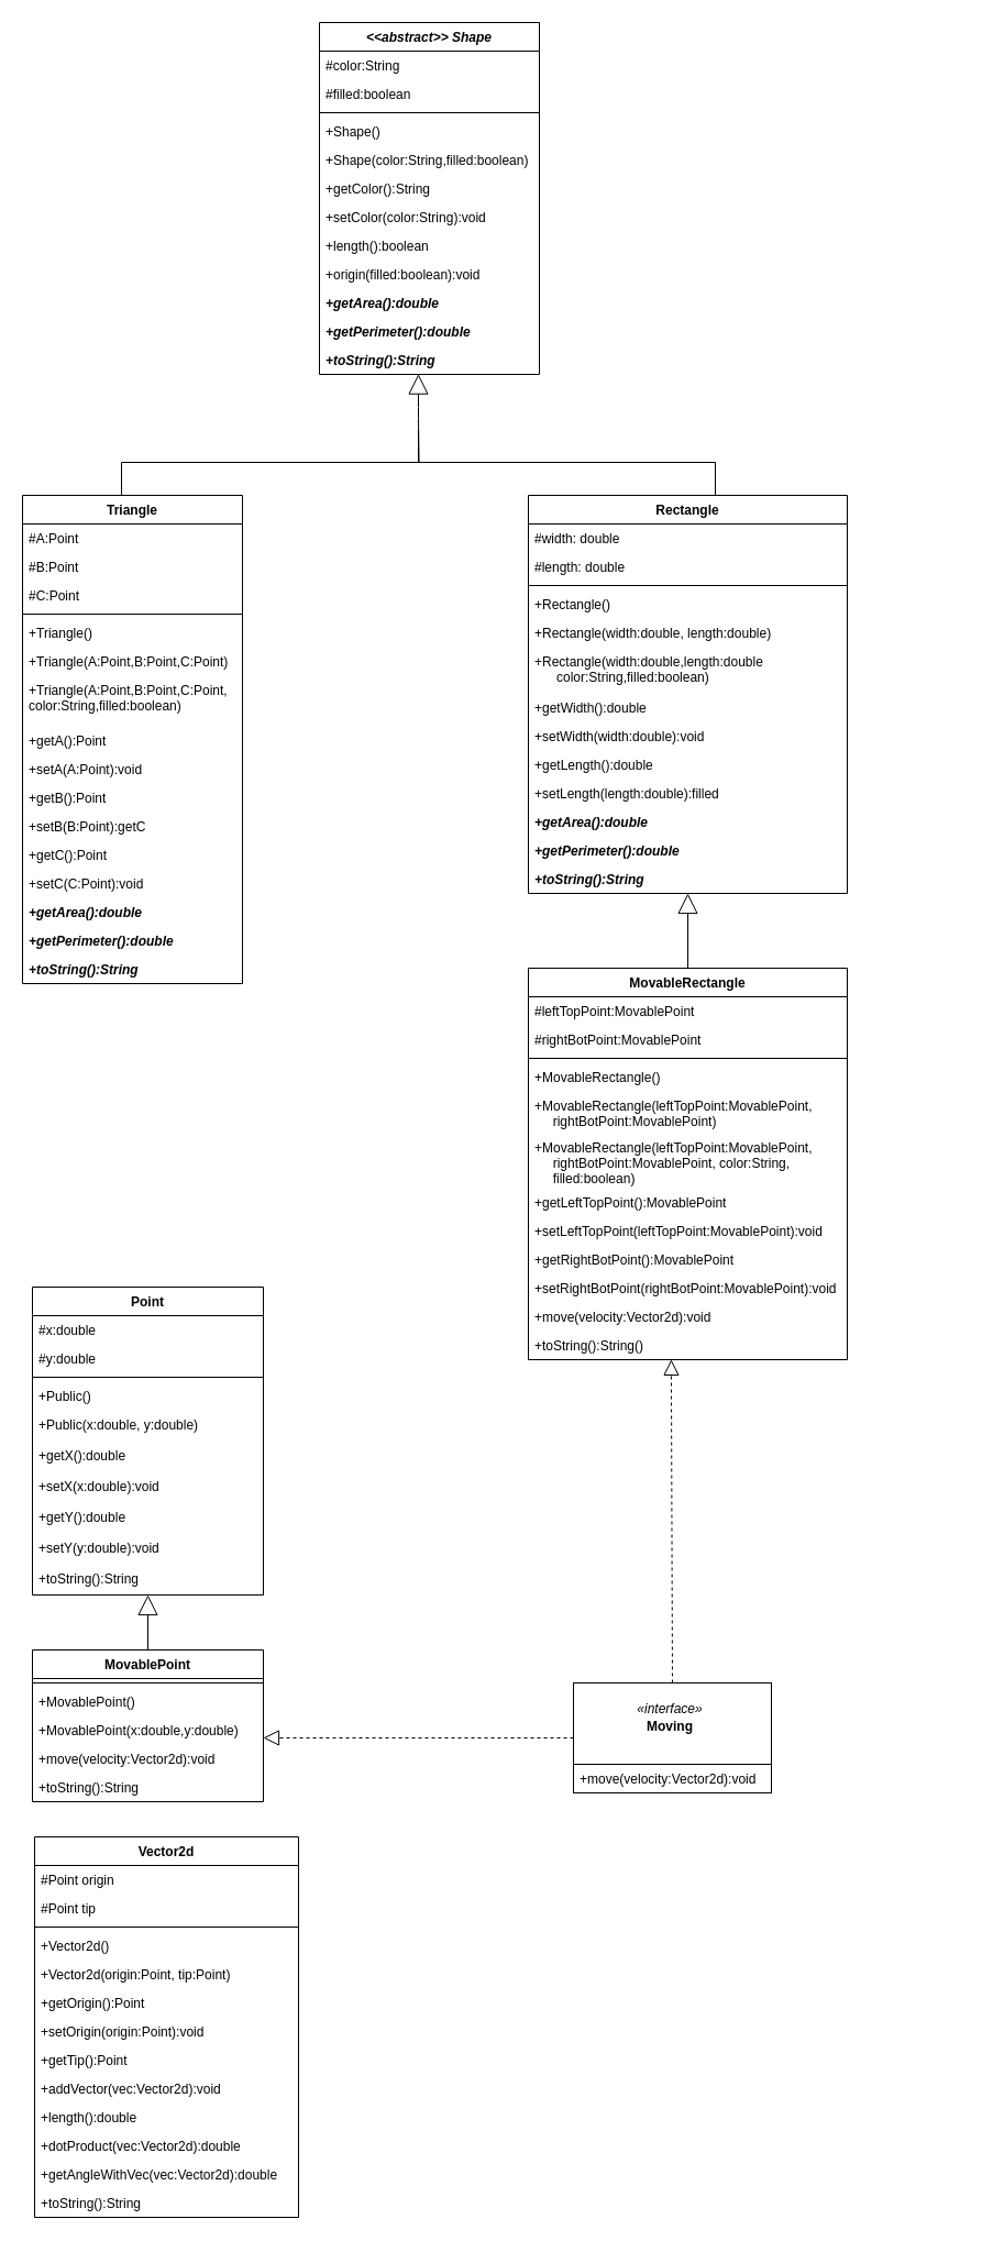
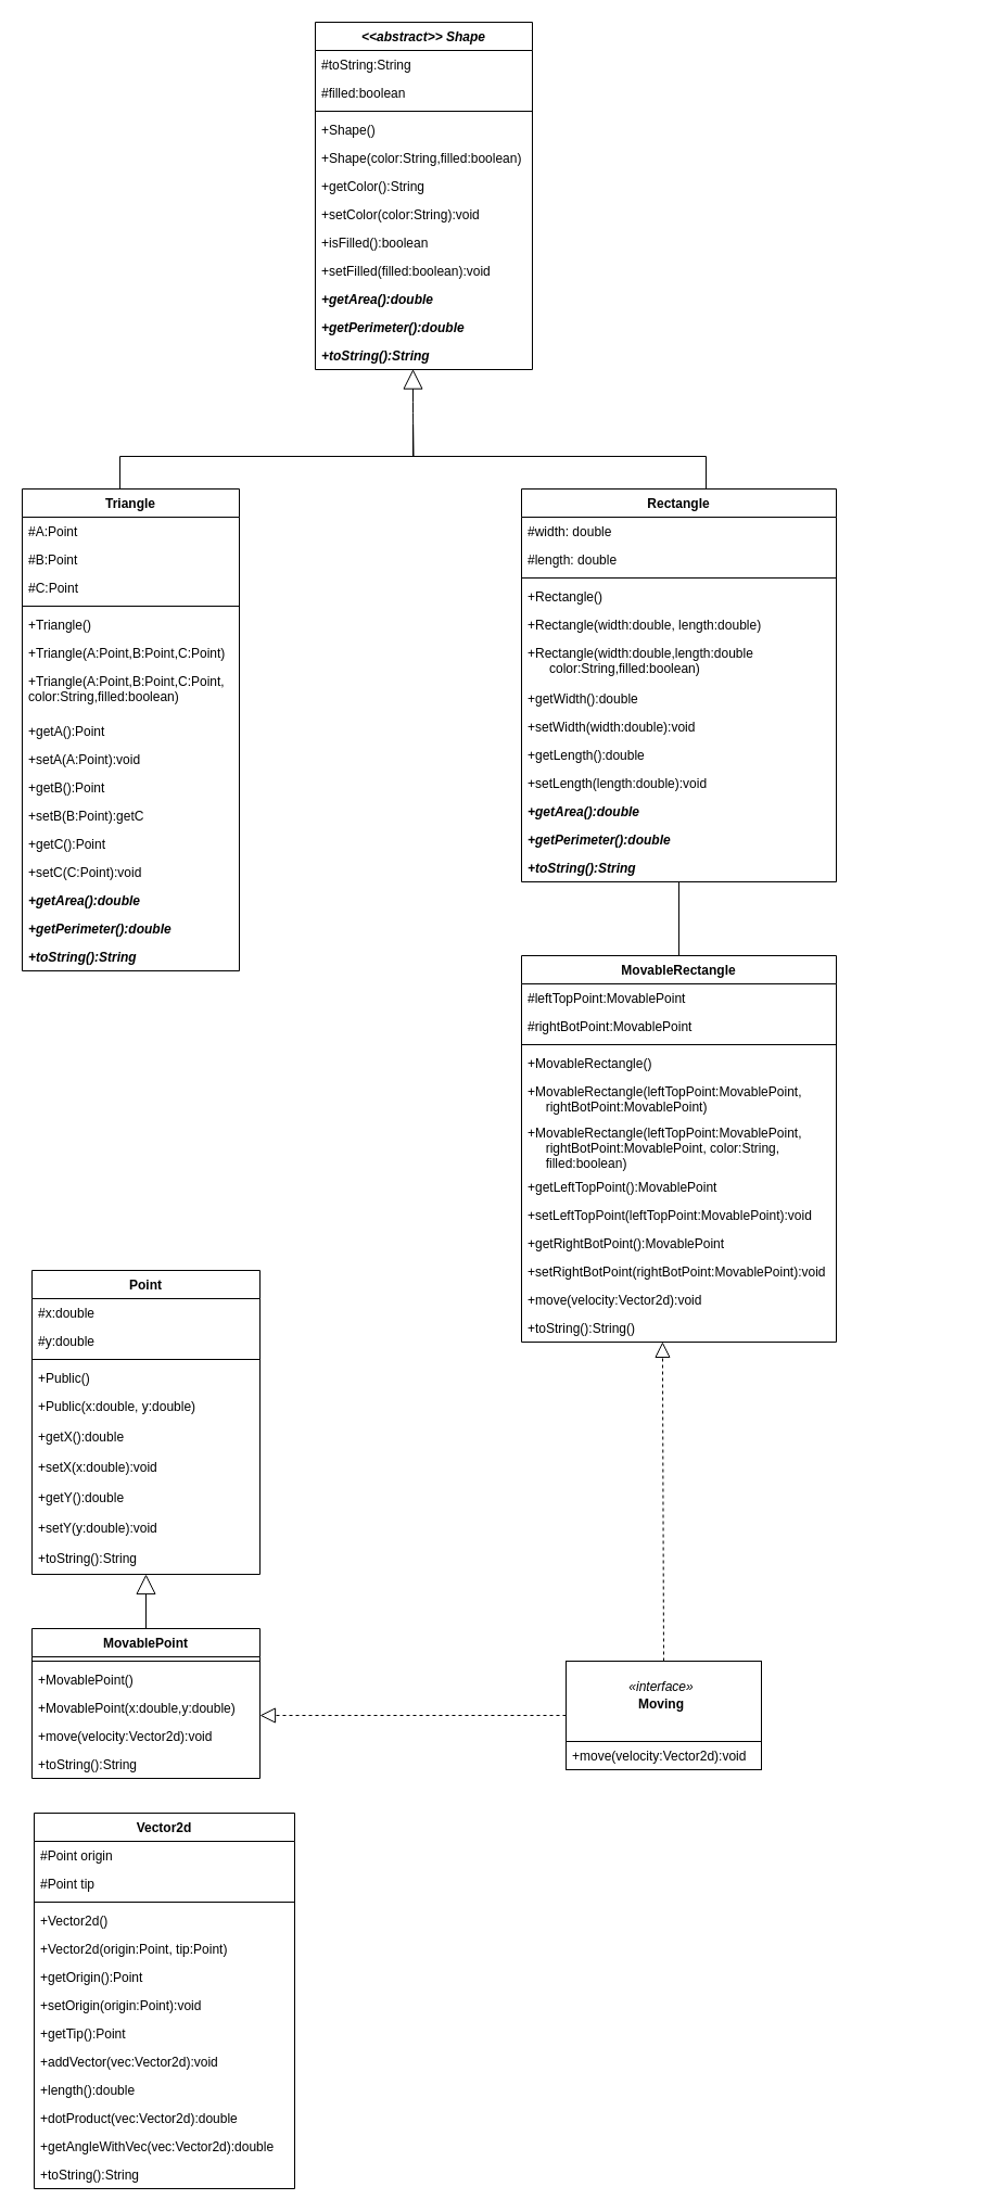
- <mxCell id="15" value="#color:String" style="text;strokeColor=none;fillColor=none;align=left;verticalAlign=top;spacingLeft=4;spacingRight=4;overflow=hidden;rotatable=0;points=[[0,0.5],[1,0.5]];portConstraint=eastwest;" parent="14" vertex="1"><mxGeometry y="26" width="200" height="26" as="geometry" /></mxCell>
+ <mxCell id="15" value="#toString:String" style="text;strokeColor=none;fillColor=none;align=left;verticalAlign=top;spacingLeft=4;spacingRight=4;overflow=hidden;rotatable=0;points=[[0,0.5],[1,0.5]];portConstraint=eastwest;" parent="14" vertex="1"><mxGeometry y="26" width="200" height="26" as="geometry" /></mxCell>
- <mxCell id="22" value="+length():boolean" style="text;strokeColor=none;fillColor=none;align=left;verticalAlign=top;spacingLeft=4;spacingRight=4;overflow=hidden;rotatable=0;points=[[0,0.5],[1,0.5]];portConstraint=eastwest;" parent="14" vertex="1"><mxGeometry y="190" width="200" height="26" as="geometry" /></mxCell>
+ <mxCell id="22" value="+isFilled():boolean" style="text;strokeColor=none;fillColor=none;align=left;verticalAlign=top;spacingLeft=4;spacingRight=4;overflow=hidden;rotatable=0;points=[[0,0.5],[1,0.5]];portConstraint=eastwest;" parent="14" vertex="1"><mxGeometry y="190" width="200" height="26" as="geometry" /></mxCell>
- <mxCell id="23" value="+origin(filled:boolean):void" style="text;strokeColor=none;fillColor=none;align=left;verticalAlign=top;spacingLeft=4;spacingRight=4;overflow=hidden;rotatable=0;points=[[0,0.5],[1,0.5]];portConstraint=eastwest;" parent="14" vertex="1"><mxGeometry y="216" width="200" height="26" as="geometry" /></mxCell>
+ <mxCell id="23" value="+setFilled(filled:boolean):void" style="text;strokeColor=none;fillColor=none;align=left;verticalAlign=top;spacingLeft=4;spacingRight=4;overflow=hidden;rotatable=0;points=[[0,0.5],[1,0.5]];portConstraint=eastwest;" parent="14" vertex="1"><mxGeometry y="216" width="200" height="26" as="geometry" /></mxCell>
- <mxCell id="54" value="+setLength(length:double):filled" style="text;strokeColor=none;fillColor=none;align=left;verticalAlign=top;spacingLeft=4;spacingRight=4;overflow=hidden;rotatable=0;points=[[0,0.5],[1,0.5]];portConstraint=eastwest;" parent="44" vertex="1"><mxGeometry y="258" width="290" height="26" as="geometry" /></mxCell>
+ <mxCell id="54" value="+setLength(length:double):void" style="text;strokeColor=none;fillColor=none;align=left;verticalAlign=top;spacingLeft=4;spacingRight=4;overflow=hidden;rotatable=0;points=[[0,0.5],[1,0.5]];portConstraint=eastwest;" parent="44" vertex="1"><mxGeometry y="258" width="290" height="26" as="geometry" /></mxCell>
- <mxCell id="13" value="" style="endArrow=block;endSize=16;endFill=0;html=1;strokeWidth=1;exitX=0.5;exitY=0;exitDx=0;exitDy=0;entryX=0.5;entryY=1;entryDx=0;entryDy=0;" parent="1" source="58" target="44" edge="1"><mxGeometry x="-0.118" y="-15" width="160" relative="1" as="geometry"><mxPoint x="530" y="790" as="sourcePoint" /><mxPoint x="690" y="790" as="targetPoint" /><mxPoint as="offset" /></mxGeometry></mxCell>
+ <mxCell id="13" value="" style="endArrow=none;endSize=16;endFill=0;html=1;strokeWidth=1;exitX=0.5;exitY=0;exitDx=0;exitDy=0;entryX=0.5;entryY=1;entryDx=0;entryDy=0;" parent="1" source="58" target="44" edge="1"><mxGeometry x="-0.118" y="-15" width="160" relative="1" as="geometry"><mxPoint x="530" y="790" as="sourcePoint" /><mxPoint x="690" y="790" as="targetPoint" /><mxPoint as="offset" /></mxGeometry></mxCell>
